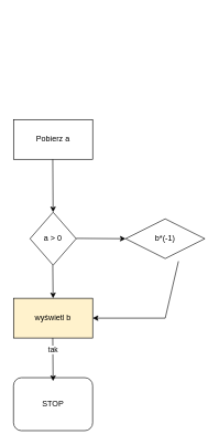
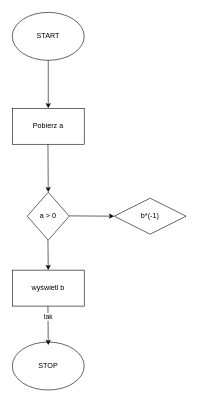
+ <mxCell id="2" value="START" style="ellipse;whiteSpace=wrap;html=1;" parent="1" vertex="1"><mxGeometry x="20" y="20" width="120" height="80" as="geometry" /></mxCell>
+ <mxCell id="3" value="" style="endArrow=classic;html=1;rounded=0;exitX=0.5;exitY=1;exitDx=0;exitDy=0;entryX=0.5;entryY=0;entryDx=0;entryDy=0;" parent="1" source="2" target="4" edge="1"><mxGeometry width="50" height="50" relative="1" as="geometry"><mxPoint x="80" y="240" as="sourcePoint" /><mxPoint x="80" y="180" as="targetPoint" /><Array as="points" /></mxGeometry></mxCell>
- <mxCell id="12" value="" style="endArrow=classic;html=1;rounded=0;entryX=1;entryY=0.5;entryDx=0;entryDy=0;exitX=0.667;exitY=1.067;exitDx=0;exitDy=0;exitPerimeter=0;" edge="1" parent="1" source="9" target="10"><mxGeometry width="50" height="50" relative="1" as="geometry"><mxPoint x="260" y="480" as="sourcePoint" /><mxPoint x="270" y="440" as="targetPoint" /><Array as="points"><mxPoint x="250" y="480" /></Array></mxGeometry></mxCell>
- <mxCell id="10" value="wyświetl b" style="rounded=0;whiteSpace=wrap;html=1;fillColor=#fff2cc;" vertex="1" parent="1"><mxGeometry x="20" y="450" width="120" height="60" as="geometry" /></mxCell>
+ <mxCell id="10" value="wyświetl b" style="rounded=0;whiteSpace=wrap;html=1;" vertex="1" parent="1"><mxGeometry x="20" y="450" width="120" height="60" as="geometry" /></mxCell>
- <mxCell id="5" value="STOP" style="whiteSpace=wrap;html=1;rounded=1;" vertex="1" parent="1"><mxGeometry x="20" y="570" width="120" height="80" as="geometry" /></mxCell>
+ <mxCell id="5" value="STOP" style="ellipse;whiteSpace=wrap;html=1;" vertex="1" parent="1"><mxGeometry x="20" y="570" width="120" height="80" as="geometry" /></mxCell>
